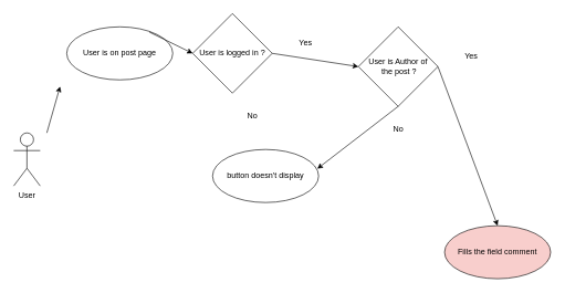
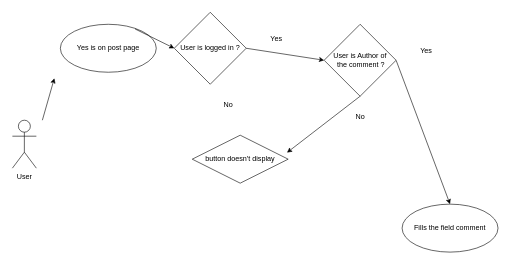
- <mxCell id="3" value="User is on post page" style="ellipse;whiteSpace=wrap;html=1;" parent="1" vertex="1"><mxGeometry x="100" y="40" width="160" height="80" as="geometry" /></mxCell>
+ <mxCell id="3" value="Yes is on post page" style="ellipse;whiteSpace=wrap;html=1;" parent="1" vertex="1"><mxGeometry x="100" y="40" width="160" height="80" as="geometry" /></mxCell>
- <mxCell id="13" value="&lt;div&gt;User is Author of&lt;/div&gt;&lt;div&gt;&amp;nbsp;the post ?&lt;/div&gt;" style="rhombus;whiteSpace=wrap;html=1;" parent="1" vertex="1"><mxGeometry x="540" y="40" width="120" height="120" as="geometry" /></mxCell>
+ <mxCell id="13" value="&lt;div&gt;User is Author of&lt;/div&gt;&lt;div&gt;&amp;nbsp;the comment ?&lt;/div&gt;" style="rhombus;whiteSpace=wrap;html=1;" parent="1" vertex="1"><mxGeometry x="540" y="40" width="120" height="120" as="geometry" /></mxCell>
- <mxCell id="9" value="button doesn't display" style="ellipse;whiteSpace=wrap;html=1;" parent="1" vertex="1"><mxGeometry x="320" y="225" width="160" height="80" as="geometry" /></mxCell>
+ <mxCell id="9" value="button doesn't display" style="rhombus;whiteSpace=wrap;html=1;" parent="1" vertex="1"><mxGeometry x="320" y="225" width="160" height="80" as="geometry" /></mxCell>
- <mxCell id="4" value="Fills the field comment" style="ellipse;whiteSpace=wrap;html=1;fillColor=#f8cecc;" parent="1" vertex="1"><mxGeometry x="670" y="340" width="160" height="80" as="geometry" /></mxCell>
+ <mxCell id="4" value="Fills the field comment" style="ellipse;whiteSpace=wrap;html=1;" parent="1" vertex="1"><mxGeometry x="670" y="340" width="160" height="80" as="geometry" /></mxCell>
